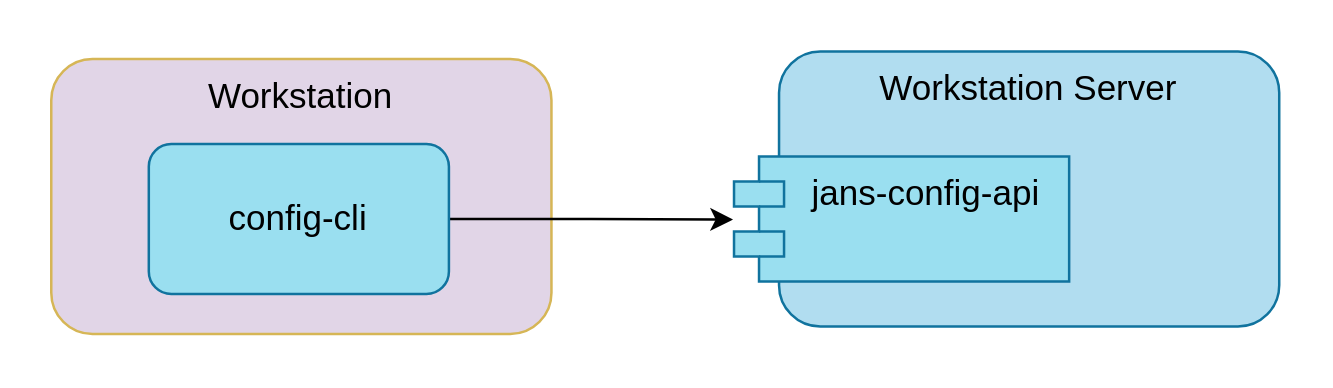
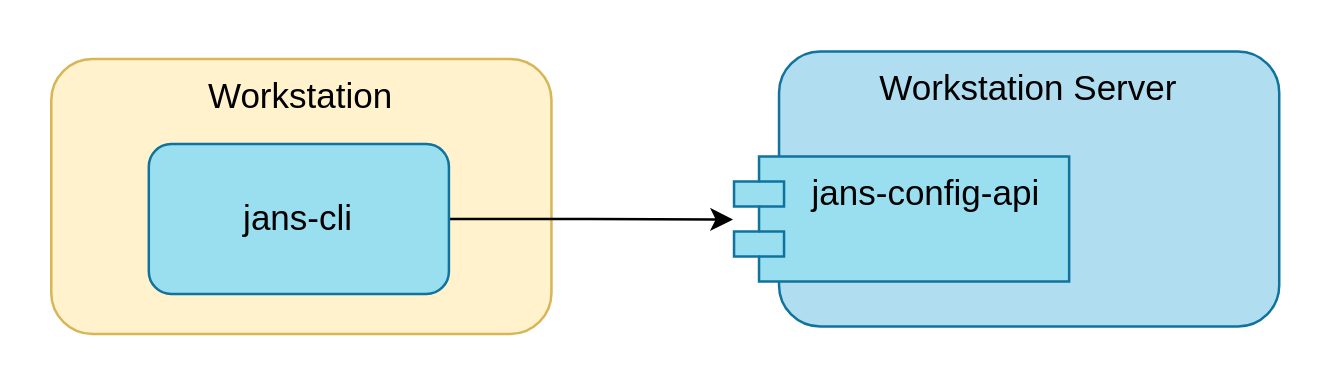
- <mxCell id="3" value="Workstation" style="rounded=1;whiteSpace=wrap;html=1;fontSize=14;strokeColor=#d6b656;fillColor=#e1d5e7;verticalAlign=top;align=center;" vertex="1" parent="1"><mxGeometry x="20" y="23" width="200" height="110" as="geometry" /></mxCell>
+ <mxCell id="3" value="Workstation" style="rounded=1;whiteSpace=wrap;html=1;fontSize=14;strokeColor=#d6b656;fillColor=#fff2cc;verticalAlign=top;align=center;" vertex="1" parent="1"><mxGeometry x="20" y="23" width="200" height="110" as="geometry" /></mxCell>
- <mxCell id="5" value="config-cli" style="rounded=1;whiteSpace=wrap;html=1;fontSize=14;fillColor=#9ADFF0;strokeColor=#10739e;" vertex="1" parent="1"><mxGeometry x="59" y="57" width="120" height="60" as="geometry" /></mxCell>
+ <mxCell id="5" value="jans-cli" style="rounded=1;whiteSpace=wrap;html=1;fontSize=14;fillColor=#9ADFF0;strokeColor=#10739e;" vertex="1" parent="1"><mxGeometry x="59" y="57" width="120" height="60" as="geometry" /></mxCell>
